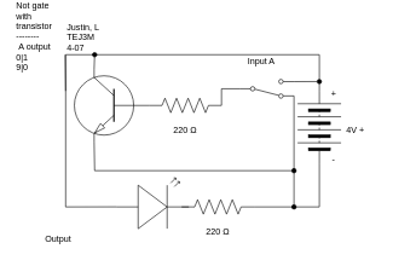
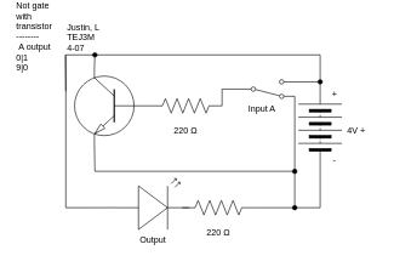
- <mxCell id="24" value="Input A" style="text;strokeColor=none;align=center;fillColor=none;html=1;verticalAlign=middle;whiteSpace=wrap;rounded=0;labelBackgroundColor=none;" parent="1" vertex="1"><mxGeometry x="330" y="55" width="60" height="30" as="geometry" /></mxCell>
+ <mxCell id="24" value="Input A" style="text;strokeColor=none;align=center;fillColor=none;html=1;verticalAlign=middle;whiteSpace=wrap;rounded=0;labelBackgroundColor=none;" parent="1" vertex="1"><mxGeometry x="330" y="120" width="60" height="30" as="geometry" /></mxCell>
- <mxCell id="25" value="Output" style="text;strokeColor=none;align=center;fillColor=none;html=1;verticalAlign=middle;whiteSpace=wrap;rounded=0;labelBackgroundColor=none;" parent="1" vertex="1"><mxGeometry x="50" y="300" width="60" height="30" as="geometry" /></mxCell>
+ <mxCell id="25" value="Output" style="text;strokeColor=none;align=center;fillColor=none;html=1;verticalAlign=middle;whiteSpace=wrap;rounded=0;labelBackgroundColor=none;" parent="1" vertex="1"><mxGeometry x="180" y="300" width="60" height="30" as="geometry" /></mxCell>
